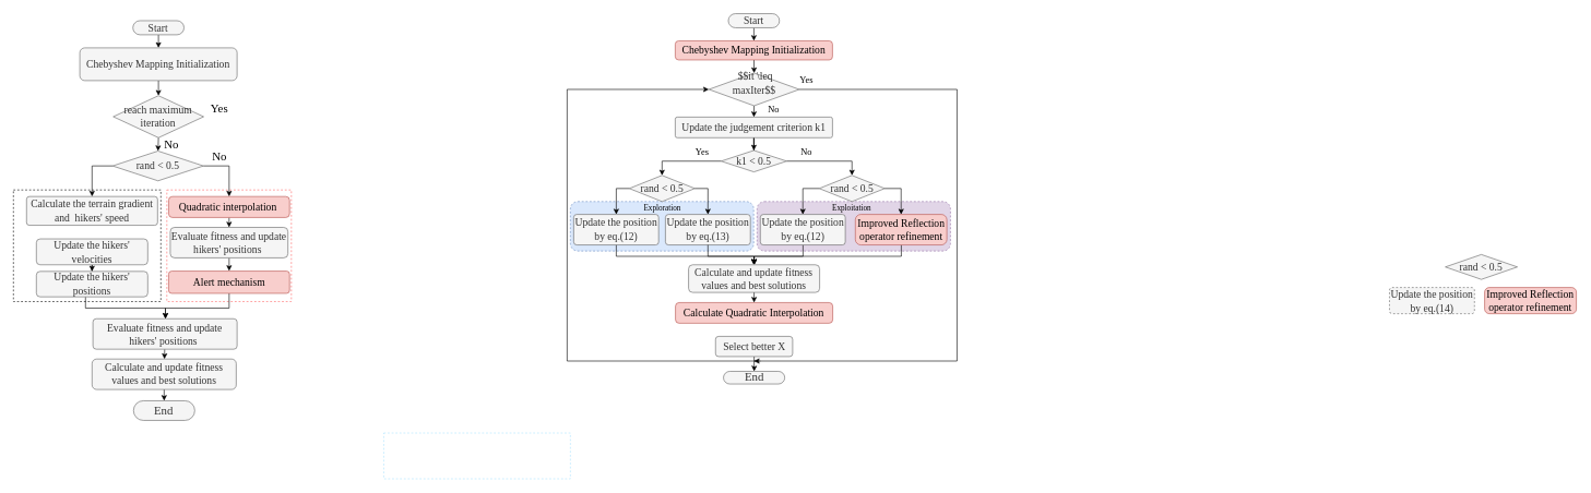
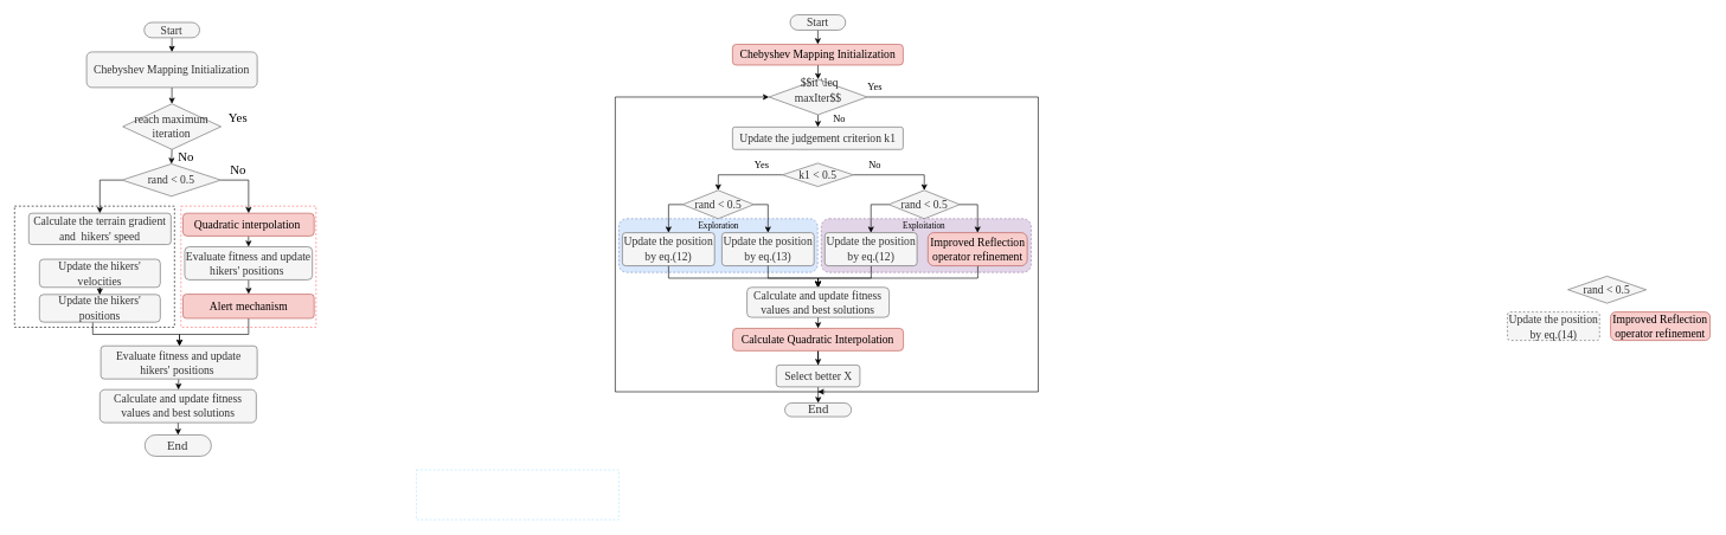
- <mxCell id="45" style="edgeStyle=orthogonalEdgeStyle;rounded=0;orthogonalLoop=1;jettySize=auto;html=1;" parent="1" source="46" target="49" edge="1"><mxGeometry relative="1" as="geometry" /></mxCell>
+ <mxCell id="55" style="edgeStyle=orthogonalEdgeStyle;rounded=0;orthogonalLoop=1;jettySize=auto;html=1;entryX=0.5;entryY=0;entryDx=0;entryDy=0;" parent="1" source="56" target="64" edge="1"><mxGeometry relative="1" as="geometry" /></mxCell>
